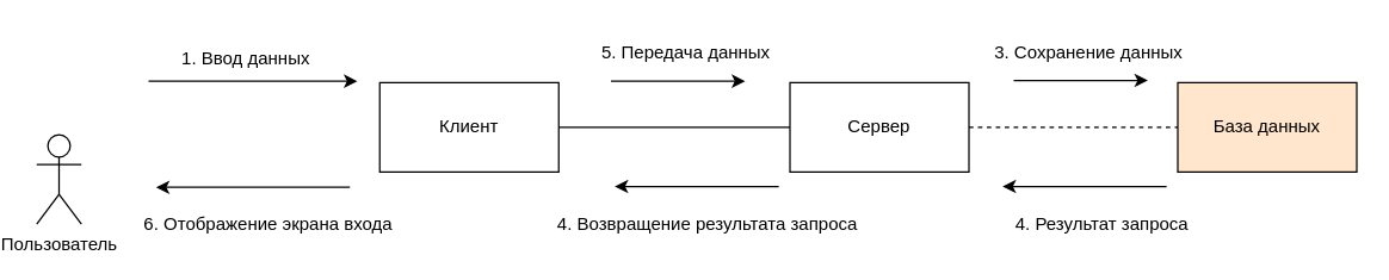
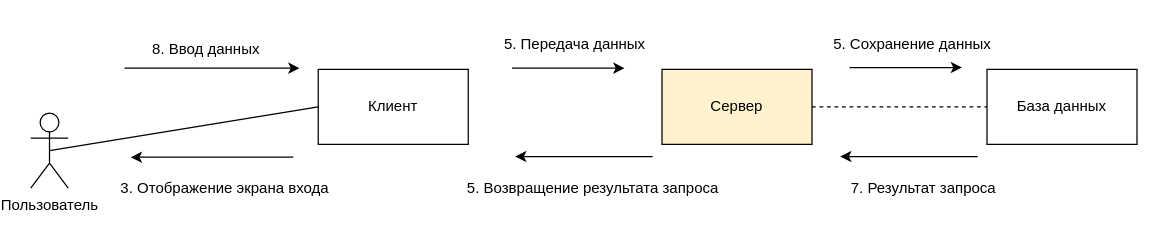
- <mxCell id="16" value="3. Сохранение данных&lt;br&gt;" style="text;html=1;align=center;verticalAlign=middle;resizable=0;points=[];autosize=1;strokeColor=none;fillColor=none;" vertex="1" parent="1"><mxGeometry x="650" y="20" width="150" height="30" as="geometry" /></mxCell>
+ <mxCell id="16" value="5. Сохранение данных&lt;br&gt;" style="text;html=1;align=center;verticalAlign=middle;resizable=0;points=[];autosize=1;strokeColor=none;fillColor=none;" vertex="1" parent="1"><mxGeometry x="650" y="20" width="150" height="30" as="geometry" /></mxCell>
- <mxCell id="7" value="1. Ввод данных" style="text;html=1;align=center;verticalAlign=middle;resizable=0;points=[];autosize=1;strokeColor=none;fillColor=none;" vertex="1" parent="1"><mxGeometry x="105" y="24" width="110" height="30" as="geometry" /></mxCell>
+ <mxCell id="7" value="8. Ввод данных" style="text;html=1;align=center;verticalAlign=middle;resizable=0;points=[];autosize=1;strokeColor=none;fillColor=none;" vertex="1" parent="1"><mxGeometry x="105" y="24" width="110" height="30" as="geometry" /></mxCell>
- <mxCell id="3" value="" style="edgeStyle=orthogonalEdgeStyle;rounded=0;orthogonalLoop=1;jettySize=auto;html=1;endArrow=none;endFill=0;" edge="1" parent="1" source="4" target="11"><mxGeometry relative="1" as="geometry"><Array as="points"><mxPoint x="435" y="85" /><mxPoint x="435" y="85" /></Array></mxGeometry></mxCell>
- <mxCell id="11" value="Сервер" style="whiteSpace=wrap;html=1;rounded=0;" vertex="1" parent="1"><mxGeometry x="525" y="55" width="120" height="60" as="geometry" /></mxCell>
+ <mxCell id="11" value="Сервер" style="whiteSpace=wrap;html=1;rounded=0;fillColor=#fff2cc;" vertex="1" parent="1"><mxGeometry x="525" y="55" width="120" height="60" as="geometry" /></mxCell>
- <mxCell id="12" value="База данных" style="whiteSpace=wrap;html=1;rounded=0;fillColor=#ffe6cc;" vertex="1" parent="1"><mxGeometry x="785" y="55" width="120" height="60" as="geometry" /></mxCell>
+ <mxCell id="12" value="База данных" style="whiteSpace=wrap;html=1;rounded=0;" vertex="1" parent="1"><mxGeometry x="785" y="55" width="120" height="60" as="geometry" /></mxCell>
+ <mxCell id="5" value="" style="endArrow=none;html=1;rounded=0;exitX=0.5;exitY=0.5;exitDx=0;exitDy=0;exitPerimeter=0;entryX=0;entryY=0.5;entryDx=0;entryDy=0;" edge="1" parent="1" source="2" target="4"><mxGeometry width="50" height="50" relative="1" as="geometry"><mxPoint x="275" y="65" as="sourcePoint" /><mxPoint x="325" y="15" as="targetPoint" /></mxGeometry></mxCell>
- <mxCell id="9" value="6. Отображение экрана входа" style="text;html=1;align=center;verticalAlign=middle;resizable=0;points=[];autosize=1;strokeColor=none;fillColor=none;" vertex="1" parent="1"><mxGeometry x="80" y="135.25" width="190" height="30" as="geometry" /></mxCell>
+ <mxCell id="9" value="3. Отображение экрана входа" style="text;html=1;align=center;verticalAlign=middle;resizable=0;points=[];autosize=1;strokeColor=none;fillColor=none;" vertex="1" parent="1"><mxGeometry x="80" y="135.25" width="190" height="30" as="geometry" /></mxCell>
- <mxCell id="20" value="4. Возвращение результата запроса" style="text;html=1;strokeColor=none;fillColor=none;align=center;verticalAlign=middle;whiteSpace=wrap;rounded=0;" vertex="1" parent="1"><mxGeometry x="365" y="135.25" width="210" height="30" as="geometry" /></mxCell>
+ <mxCell id="20" value="5. Возвращение результата запроса" style="text;html=1;strokeColor=none;fillColor=none;align=center;verticalAlign=middle;whiteSpace=wrap;rounded=0;" vertex="1" parent="1"><mxGeometry x="365" y="135.25" width="210" height="30" as="geometry" /></mxCell>
- <mxCell id="18" value="4. Результат запроса" style="text;html=1;strokeColor=none;fillColor=none;align=center;verticalAlign=middle;whiteSpace=wrap;rounded=0;" vertex="1" parent="1"><mxGeometry x="672.5" y="135.25" width="122.5" height="30" as="geometry" /></mxCell>
+ <mxCell id="18" value="7. Результат запроса" style="text;html=1;strokeColor=none;fillColor=none;align=center;verticalAlign=middle;whiteSpace=wrap;rounded=0;" vertex="1" parent="1"><mxGeometry x="672.5" y="135.25" width="122.5" height="30" as="geometry" /></mxCell>
